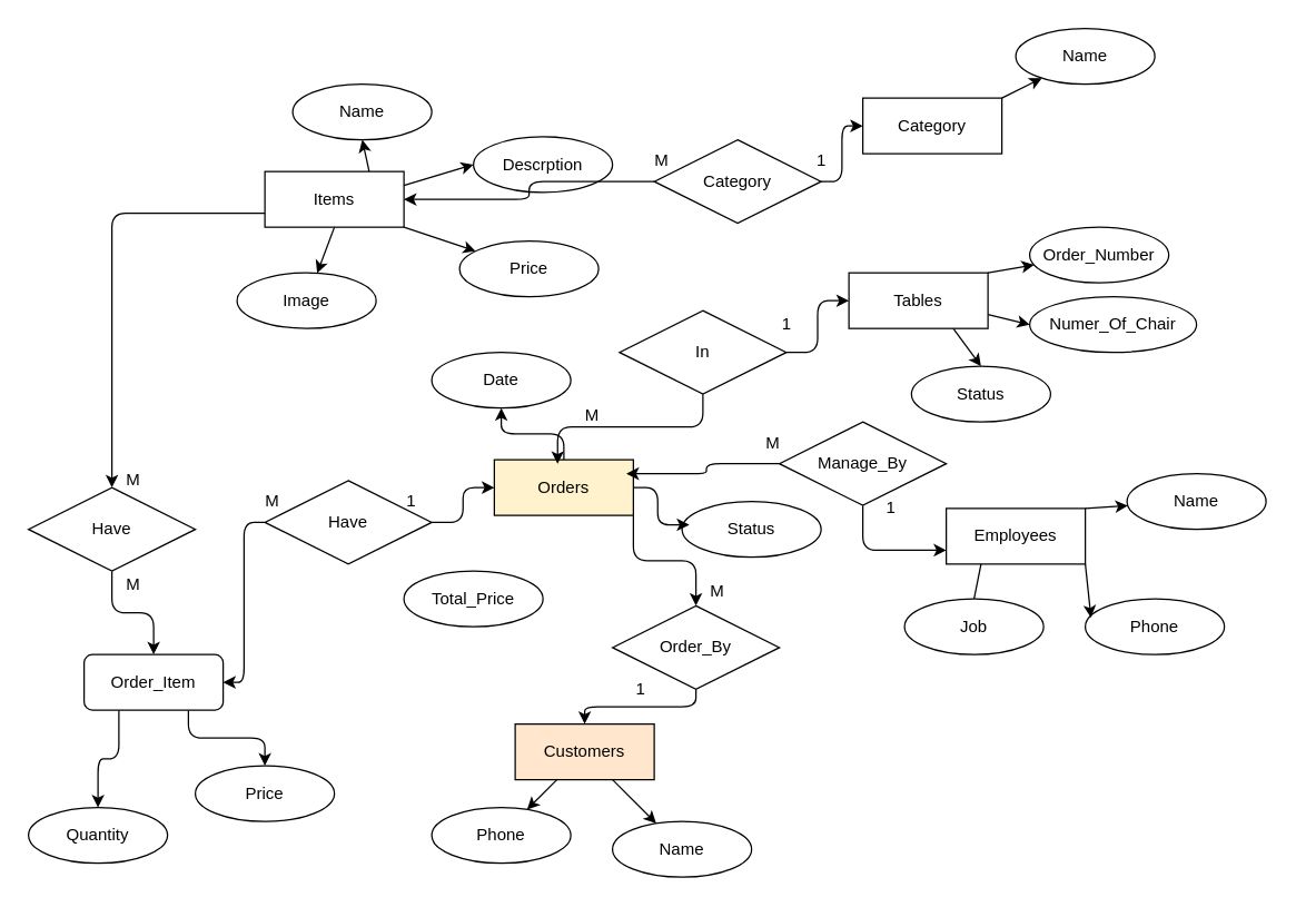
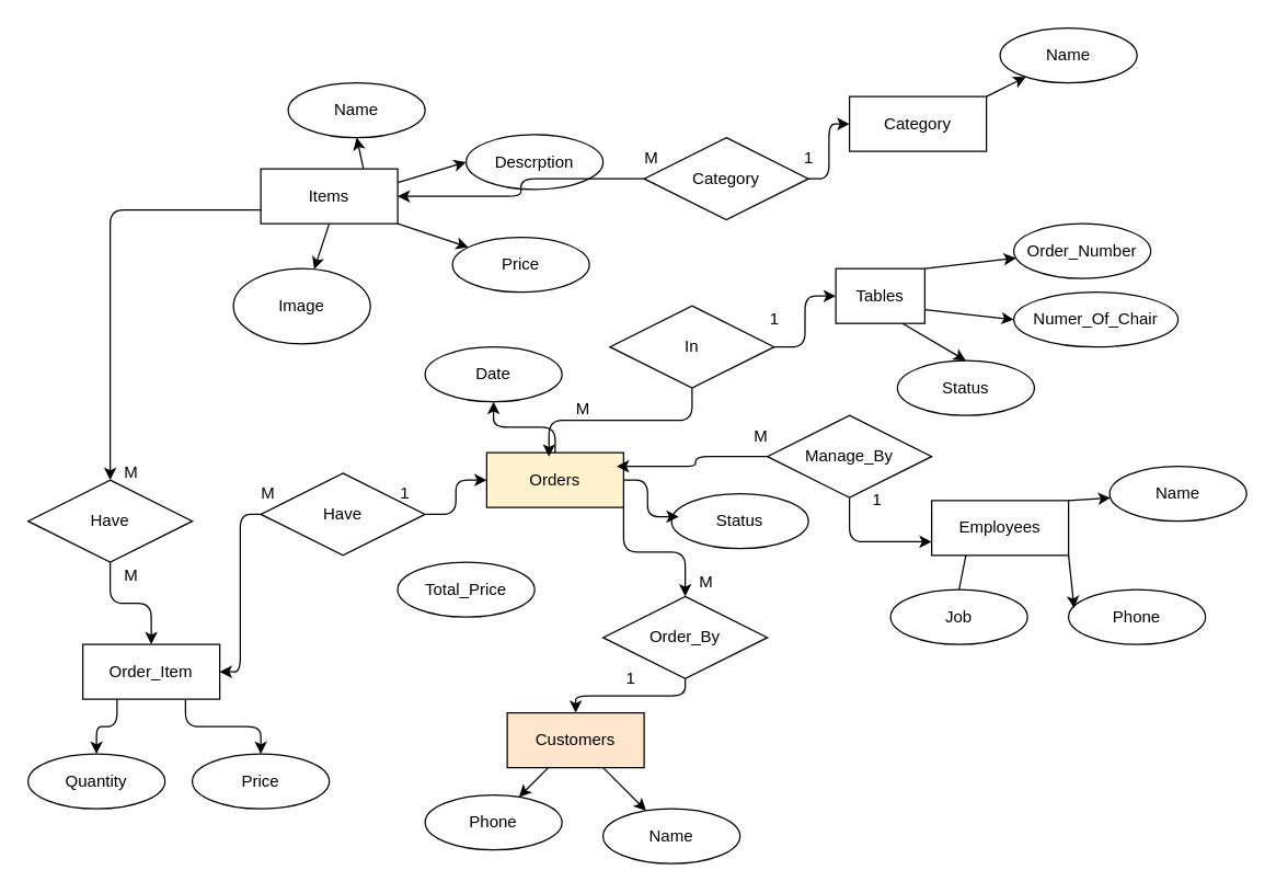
- <mxCell id="10" value="Image" style="ellipse;whiteSpace=wrap;html=1;align=center;" vertex="1" parent="1"><mxGeometry x="170" y="195.64" width="100" height="40" as="geometry" /></mxCell>
+ <mxCell id="10" value="Image" style="ellipse;whiteSpace=wrap;html=1;align=center;" vertex="1" parent="1"><mxGeometry x="170" y="195.64" width="100" height="55" as="geometry" /></mxCell>
- <mxCell id="18" value="Tables" style="whiteSpace=wrap;html=1;align=center;" vertex="1" parent="1"><mxGeometry x="610" y="195.64" width="100" height="40" as="geometry" /></mxCell>
+ <mxCell id="18" value="Tables" style="whiteSpace=wrap;html=1;align=center;" vertex="1" parent="1"><mxGeometry x="610" y="195.64" width="65" height="40" as="geometry" /></mxCell>
- <mxCell id="48" value="Order_Item" style="whiteSpace=wrap;html=1;align=center;rounded=1;" vertex="1" parent="1"><mxGeometry x="60" y="470" width="100" height="40" as="geometry" /></mxCell>
+ <mxCell id="48" value="Order_Item" style="whiteSpace=wrap;html=1;align=center;" vertex="1" parent="1"><mxGeometry x="60" y="470" width="100" height="40" as="geometry" /></mxCell>
- <mxCell id="71" value="Quantity" style="ellipse;whiteSpace=wrap;html=1;align=center;" vertex="1" parent="1"><mxGeometry x="20" y="580" width="100" height="40" as="geometry" /></mxCell>
+ <mxCell id="71" value="Quantity" style="ellipse;whiteSpace=wrap;html=1;align=center;" vertex="1" parent="1"><mxGeometry x="20" y="550" width="100" height="40" as="geometry" /></mxCell>
